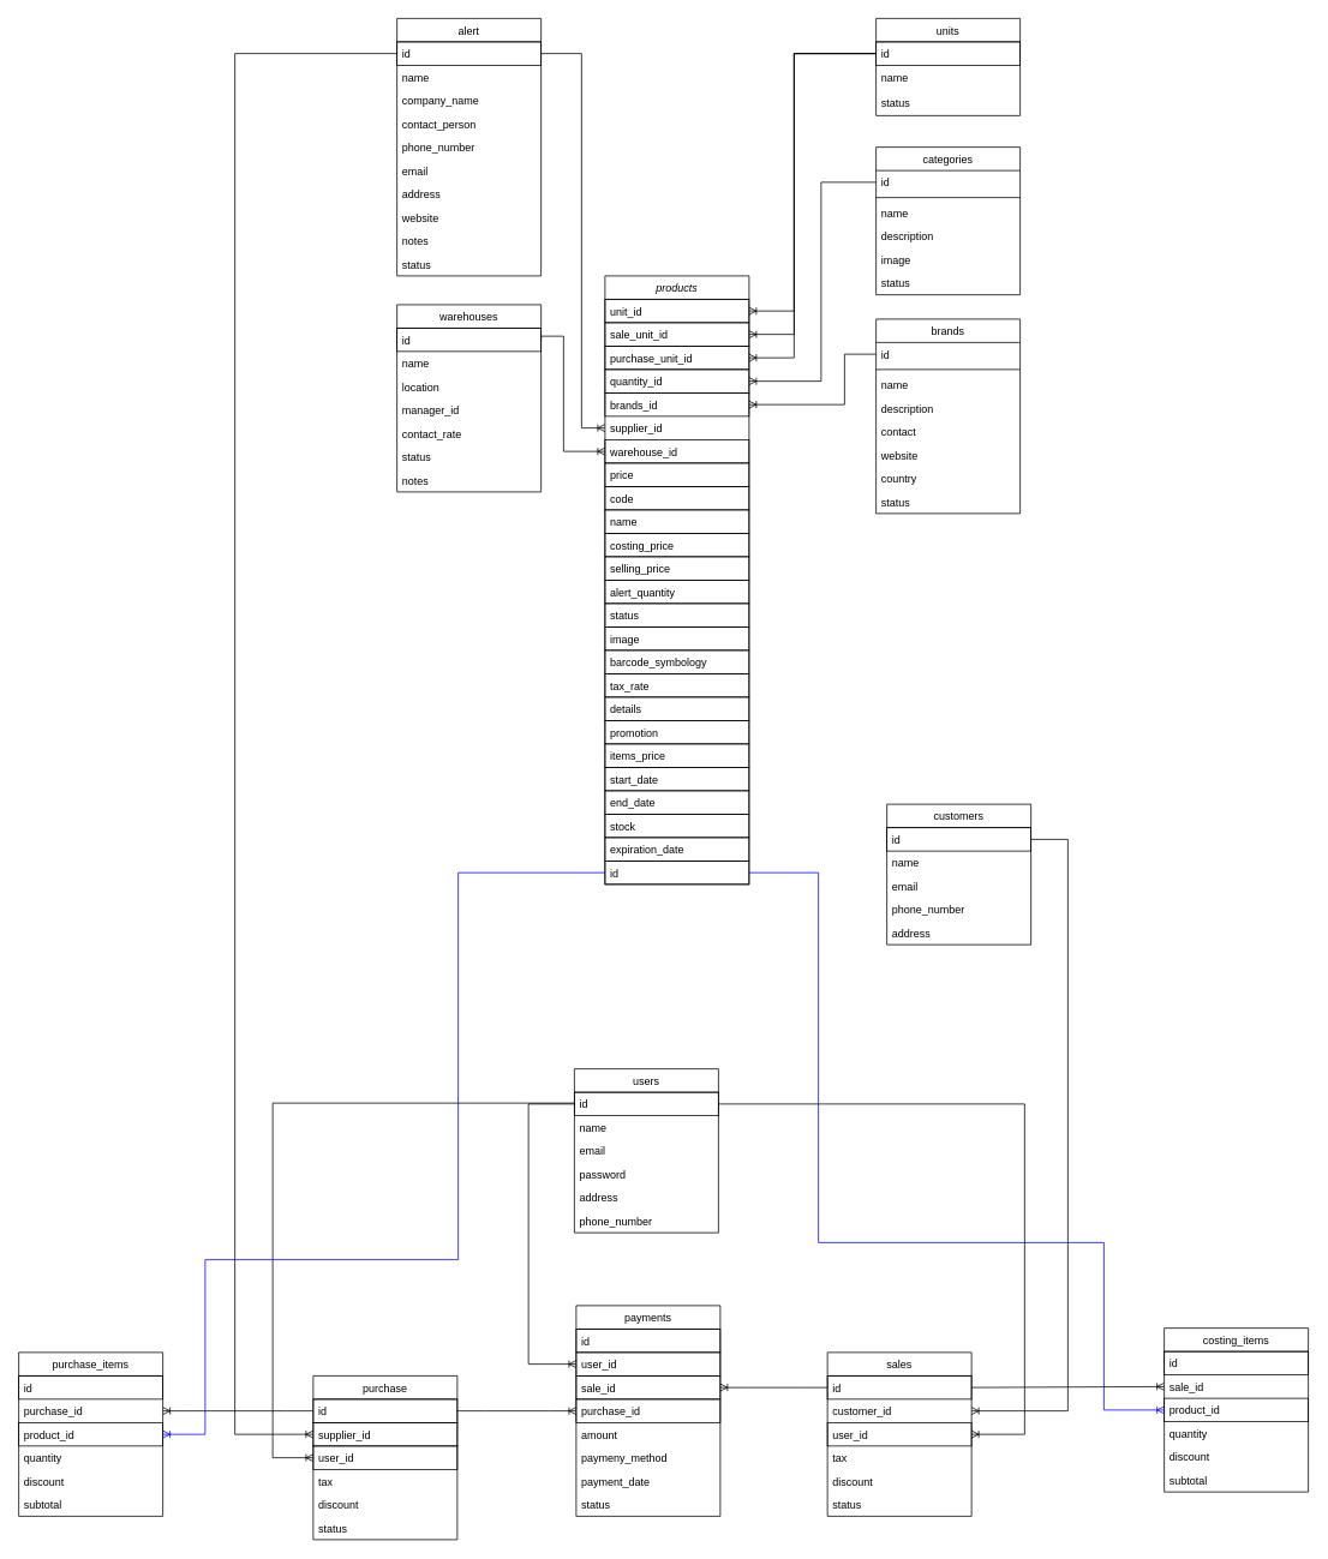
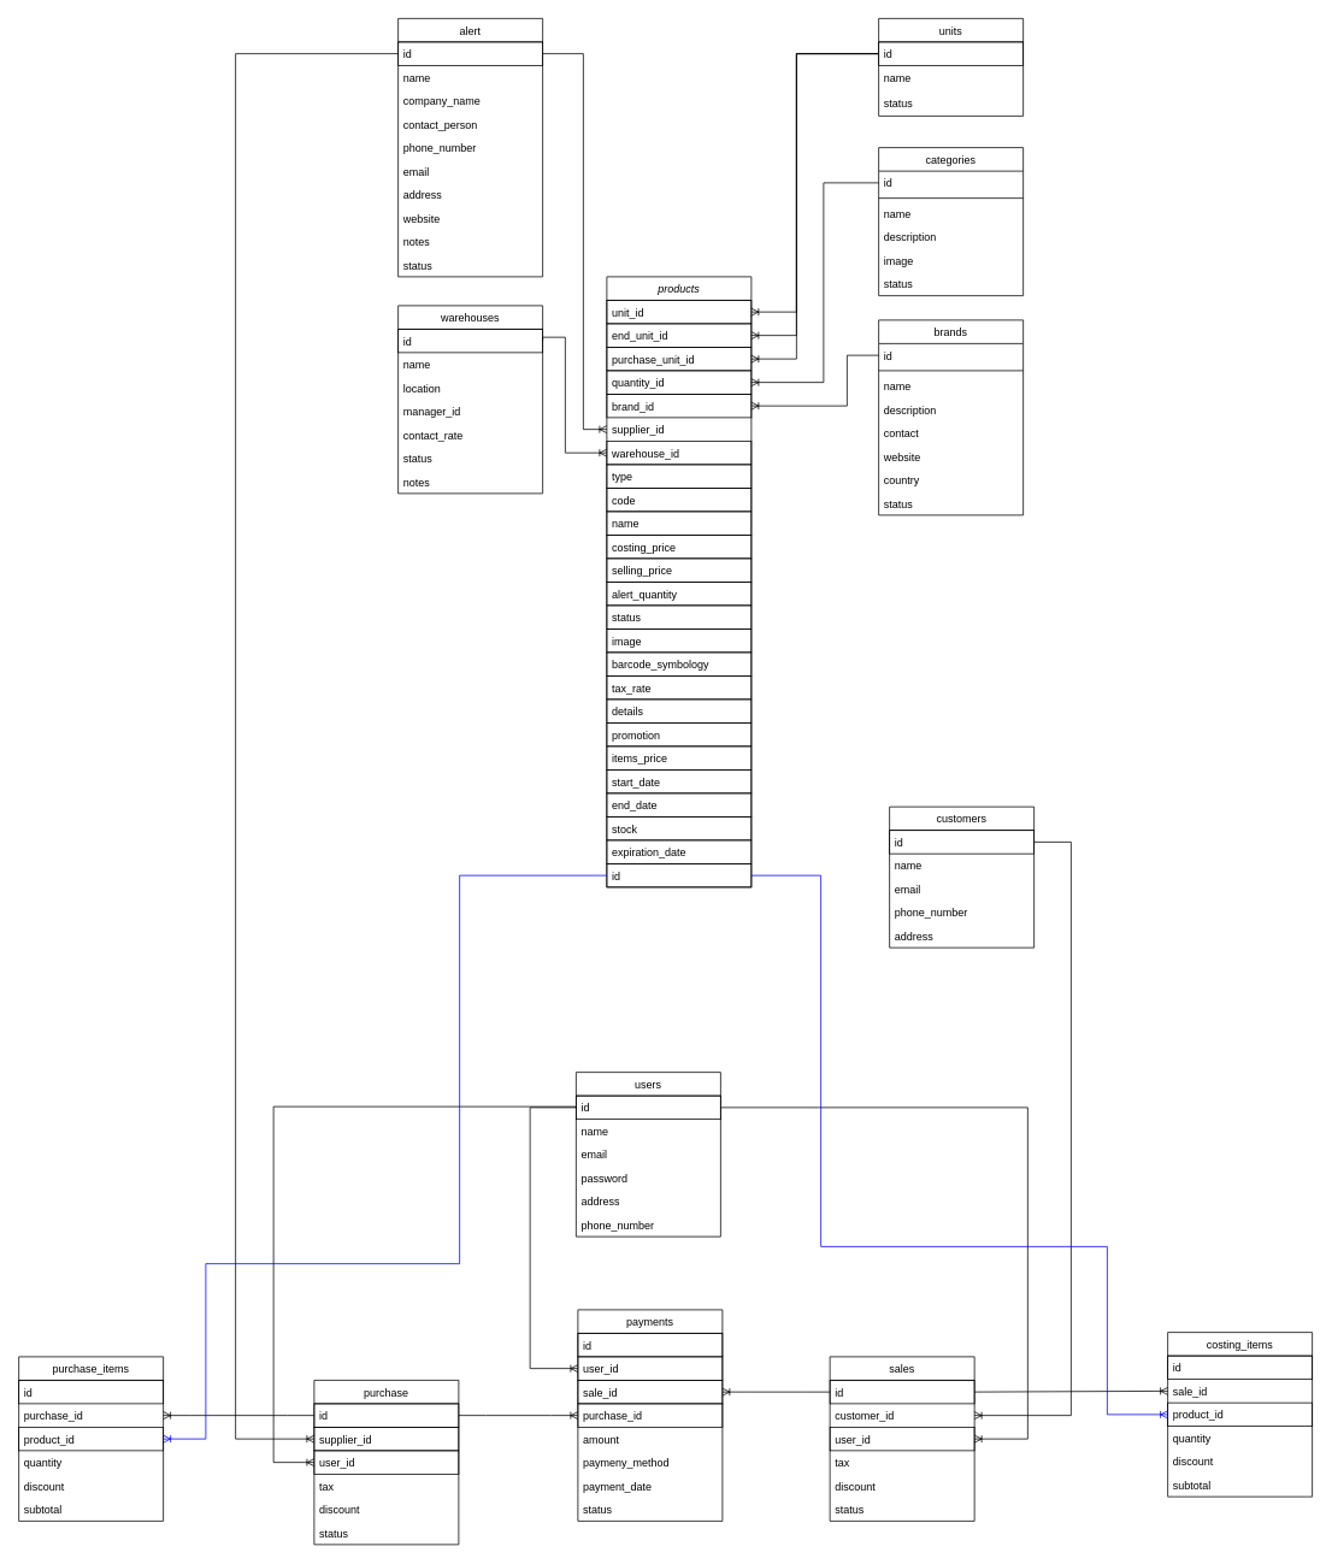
- <mxCell id="4" value="sale_unit_id" style="text;align=left;verticalAlign=top;spacingLeft=4;spacingRight=4;overflow=hidden;rotatable=0;points=[[0,0.5],[1,0.5]];portConstraint=eastwest;strokeColor=default;" parent="2" vertex="1"><mxGeometry y="52" width="160" height="26" as="geometry" /></mxCell>
+ <mxCell id="4" value="end_unit_id" style="text;align=left;verticalAlign=top;spacingLeft=4;spacingRight=4;overflow=hidden;rotatable=0;points=[[0,0.5],[1,0.5]];portConstraint=eastwest;strokeColor=default;" parent="2" vertex="1"><mxGeometry y="52" width="160" height="26" as="geometry" /></mxCell>
- <mxCell id="7" value="brands_id" style="text;align=left;verticalAlign=top;spacingLeft=4;spacingRight=4;overflow=hidden;rotatable=0;points=[[0,0.5],[1,0.5]];portConstraint=eastwest;rounded=0;shadow=0;html=0;strokeColor=default;" parent="2" vertex="1"><mxGeometry y="130" width="160" height="26" as="geometry" /></mxCell>
+ <mxCell id="7" value="brand_id" style="text;align=left;verticalAlign=top;spacingLeft=4;spacingRight=4;overflow=hidden;rotatable=0;points=[[0,0.5],[1,0.5]];portConstraint=eastwest;rounded=0;shadow=0;html=0;strokeColor=default;" parent="2" vertex="1"><mxGeometry y="130" width="160" height="26" as="geometry" /></mxCell>
- <mxCell id="10" value="price" style="text;align=left;verticalAlign=top;spacingLeft=4;spacingRight=4;overflow=hidden;rotatable=0;points=[[0,0.5],[1,0.5]];portConstraint=eastwest;strokeColor=default;" parent="2" vertex="1"><mxGeometry y="208" width="160" height="26" as="geometry" /></mxCell>
+ <mxCell id="10" value="type" style="text;align=left;verticalAlign=top;spacingLeft=4;spacingRight=4;overflow=hidden;rotatable=0;points=[[0,0.5],[1,0.5]];portConstraint=eastwest;strokeColor=default;" parent="2" vertex="1"><mxGeometry y="208" width="160" height="26" as="geometry" /></mxCell>
